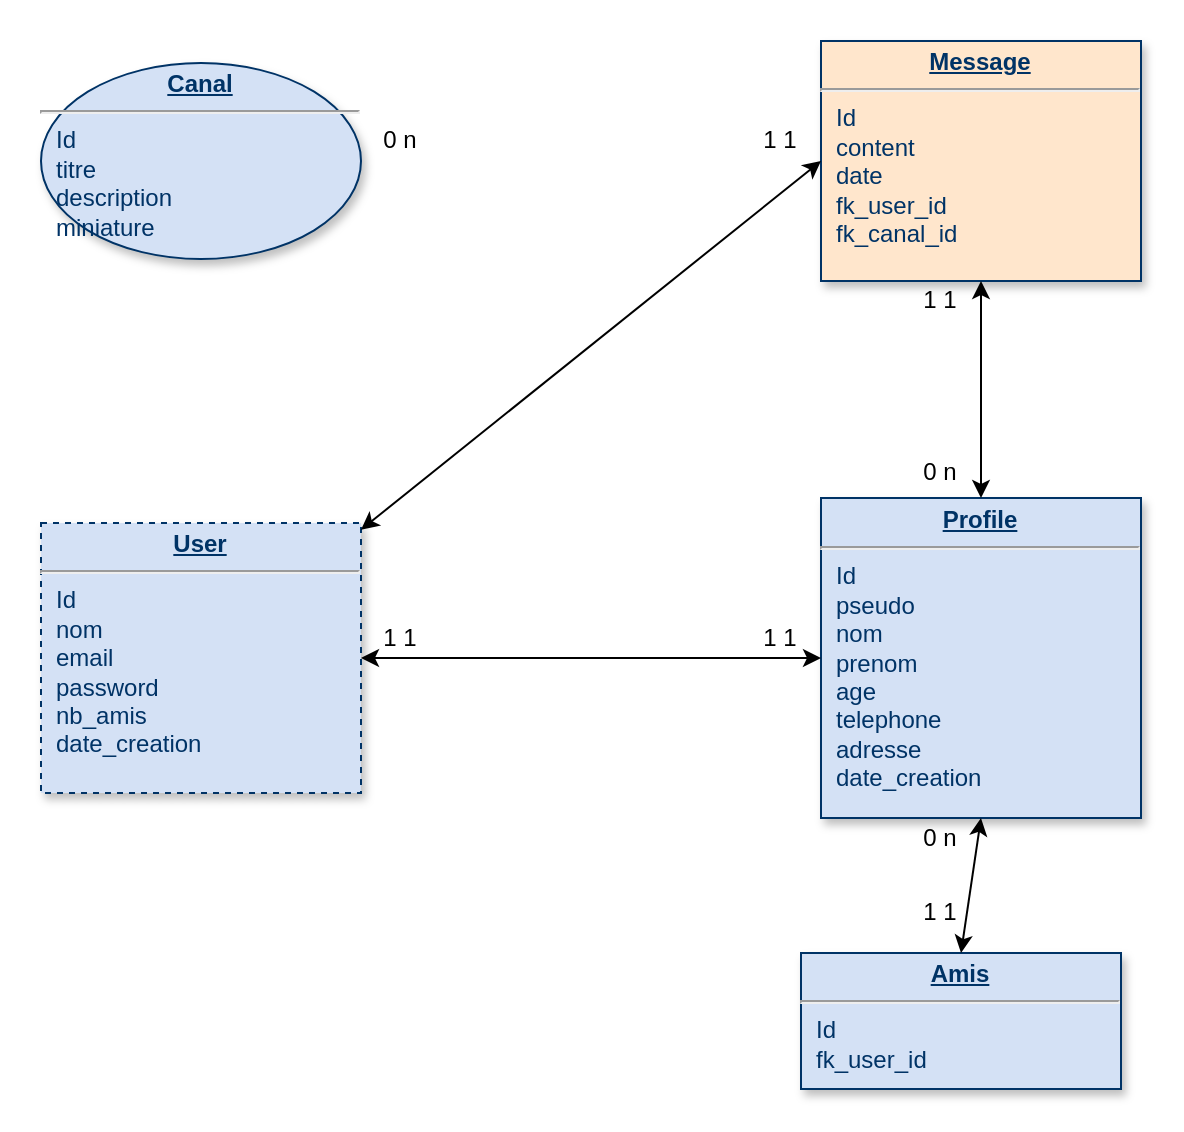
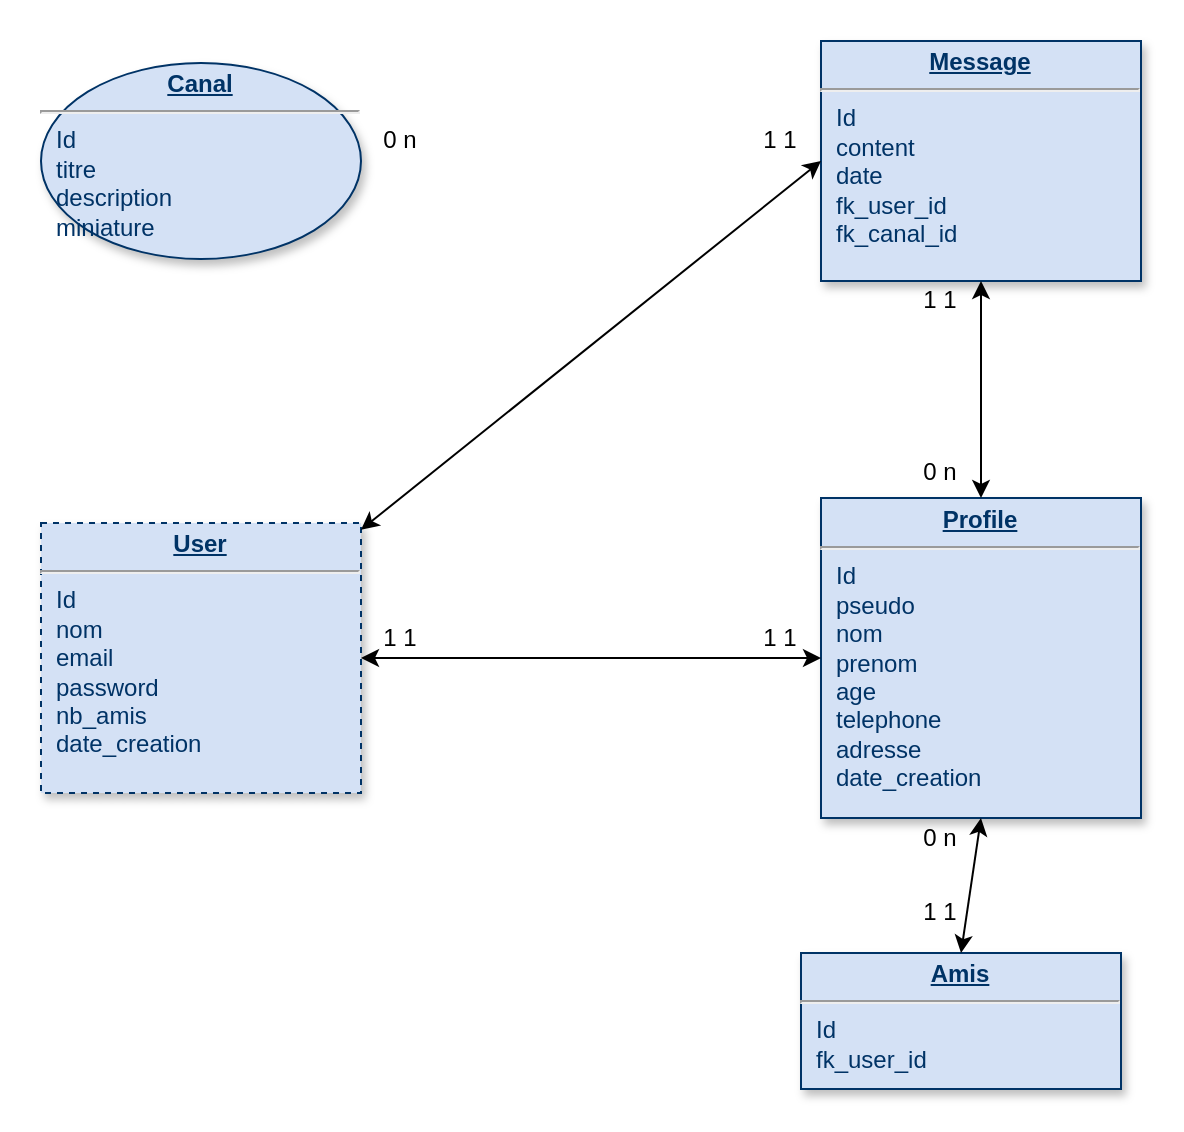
- <mxCell id="3" value="&lt;p style=&quot;margin: 0px ; margin-top: 4px ; text-align: center ; text-decoration: underline&quot;&gt;&lt;strong&gt;Message&lt;/strong&gt;&lt;/p&gt;&lt;hr&gt;&lt;p style=&quot;margin: 0px ; margin-left: 8px&quot;&gt;Id&lt;/p&gt;&lt;p style=&quot;margin: 0px ; margin-left: 8px&quot;&gt;content&lt;/p&gt;&lt;p style=&quot;margin: 0px ; margin-left: 8px&quot;&gt;date&lt;br&gt;&lt;/p&gt;&lt;p style=&quot;margin: 0px ; margin-left: 8px&quot;&gt;fk_user_id&lt;/p&gt;&lt;p style=&quot;margin: 0px ; margin-left: 8px&quot;&gt;fk_canal_id&lt;/p&gt;" style="verticalAlign=top;align=left;overflow=fill;fontSize=12;fontFamily=Helvetica;html=1;strokeColor=#003366;shadow=1;fillColor=#ffe6cc;fontColor=#003366;" parent="1" vertex="1"><mxGeometry x="410" y="20" width="160" height="120" as="geometry" /></mxCell>
+ <mxCell id="3" value="&lt;p style=&quot;margin: 0px ; margin-top: 4px ; text-align: center ; text-decoration: underline&quot;&gt;&lt;strong&gt;Message&lt;/strong&gt;&lt;/p&gt;&lt;hr&gt;&lt;p style=&quot;margin: 0px ; margin-left: 8px&quot;&gt;Id&lt;/p&gt;&lt;p style=&quot;margin: 0px ; margin-left: 8px&quot;&gt;content&lt;/p&gt;&lt;p style=&quot;margin: 0px ; margin-left: 8px&quot;&gt;date&lt;br&gt;&lt;/p&gt;&lt;p style=&quot;margin: 0px ; margin-left: 8px&quot;&gt;fk_user_id&lt;/p&gt;&lt;p style=&quot;margin: 0px ; margin-left: 8px&quot;&gt;fk_canal_id&lt;/p&gt;" style="verticalAlign=top;align=left;overflow=fill;fontSize=12;fontFamily=Helvetica;html=1;strokeColor=#003366;shadow=1;fillColor=#D4E1F5;fontColor=#003366" parent="1" vertex="1"><mxGeometry x="410" y="20" width="160" height="120" as="geometry" /></mxCell>
